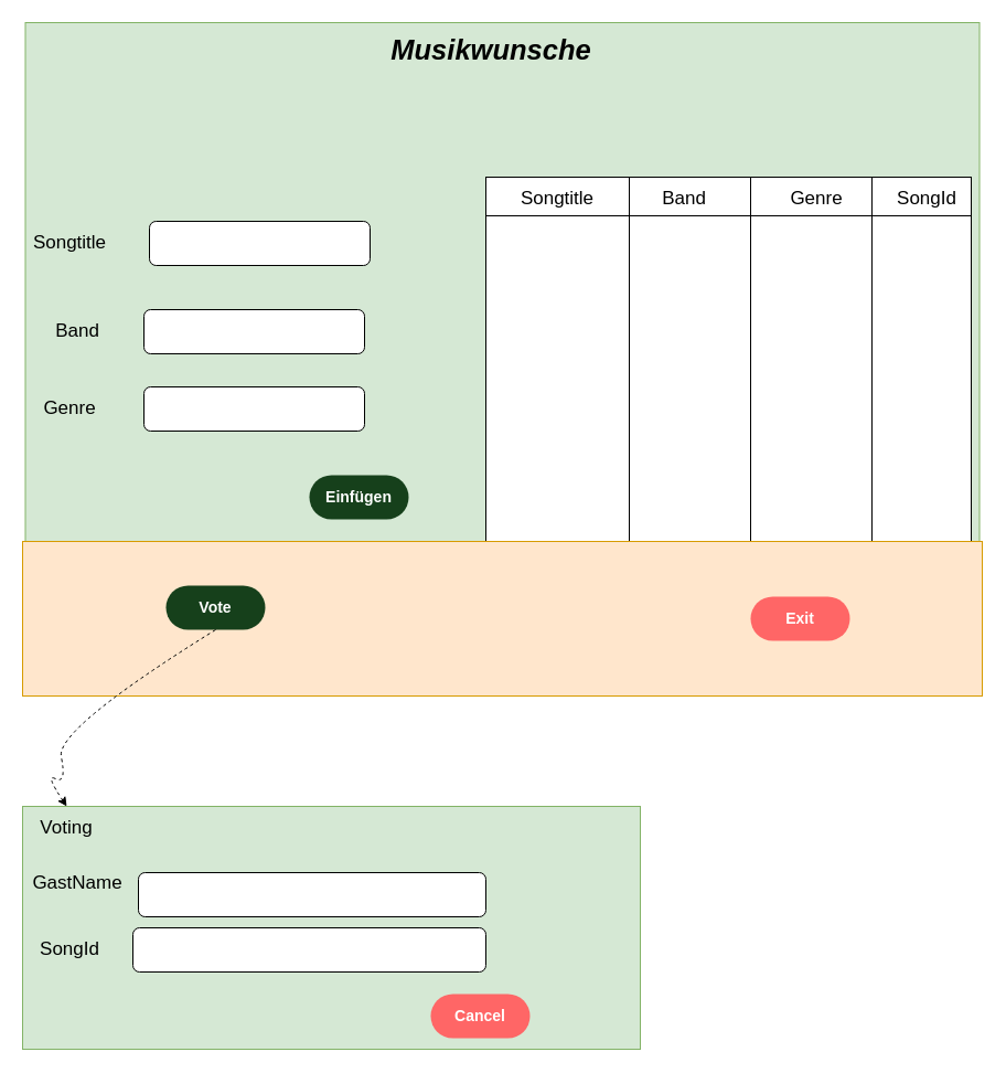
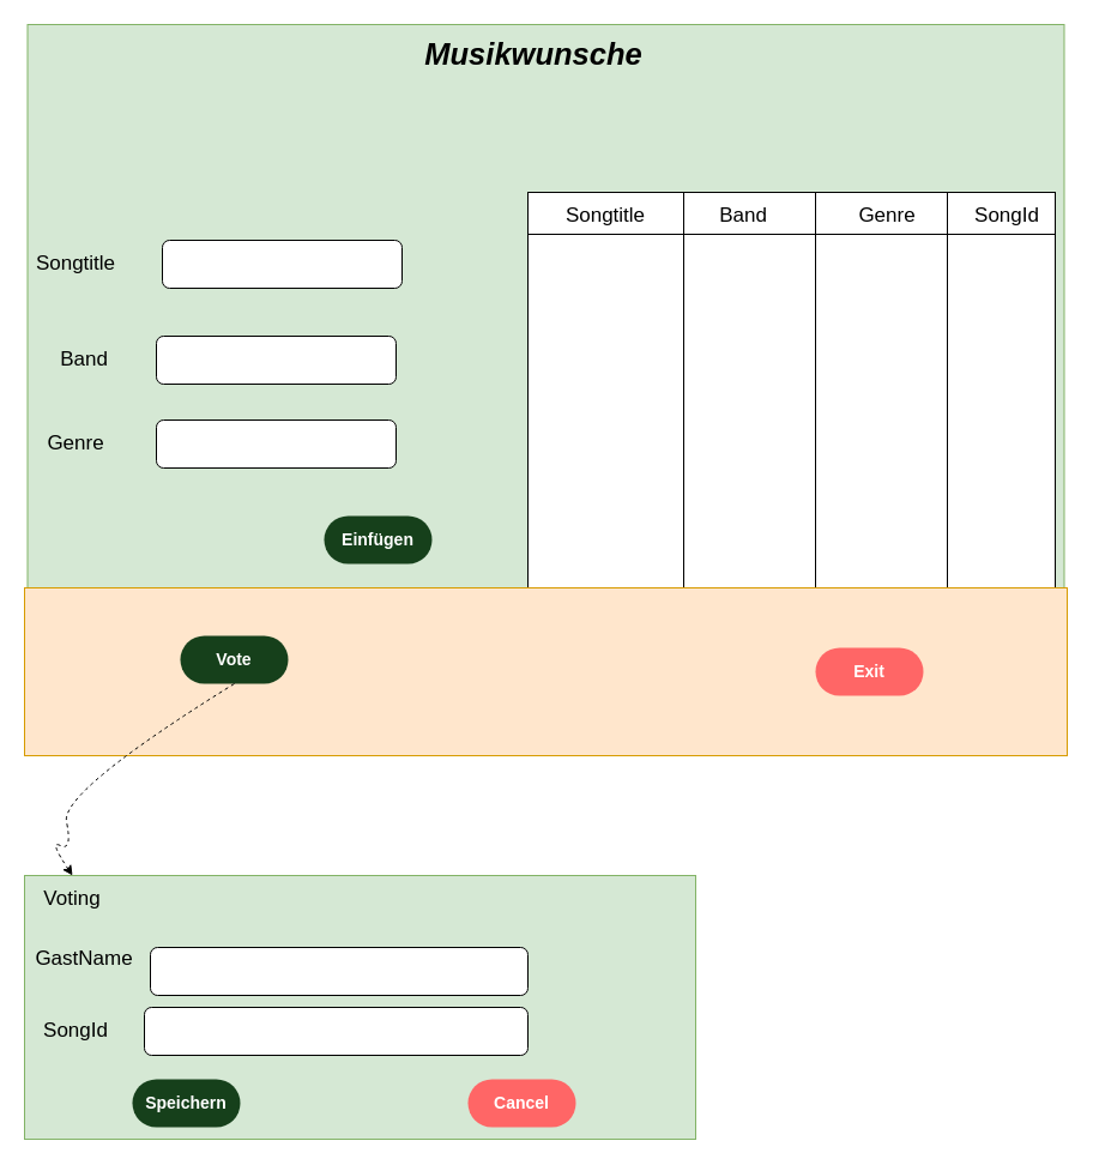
- <mxCell id="6" value="Einfügen" style="rounded=1;whiteSpace=wrap;html=1;arcSize=50;strokeColor=none;strokeWidth=1;fillColor=#16401B;fontColor=#ffffff;whiteSpace=wrap;align=center;verticalAlign=middle;spacingLeft=0;fontStyle=1;fontSize=14;spacing=10;" vertex="1" parent="1"><mxGeometry x="280" y="430" width="90" height="40" as="geometry" /></mxCell>
+ <mxCell id="6" value="Einfügen" style="rounded=1;whiteSpace=wrap;html=1;arcSize=50;strokeColor=none;strokeWidth=1;fillColor=#16401B;fontColor=#ffffff;whiteSpace=wrap;align=center;verticalAlign=middle;spacingLeft=0;fontStyle=1;fontSize=14;spacing=10;" vertex="1" parent="1"><mxGeometry x="270" y="430" width="90" height="40" as="geometry" /></mxCell>
+ <mxCell id="28" value="Speichern" style="rounded=1;whiteSpace=wrap;html=1;arcSize=50;strokeColor=none;strokeWidth=1;fillColor=#16401B;fontColor=#ffffff;whiteSpace=wrap;align=center;verticalAlign=middle;spacingLeft=0;fontStyle=1;fontSize=14;spacing=10;" vertex="1" parent="1"><mxGeometry x="110" y="900" width="90" height="40" as="geometry" /></mxCell>
